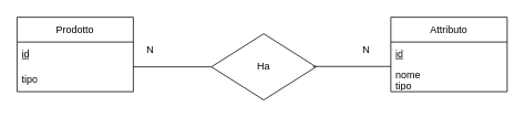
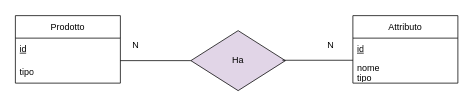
- <mxCell id="9" value="Ha" style="rhombus;whiteSpace=wrap;html=1;" vertex="1" parent="1"><mxGeometry x="254" y="40" width="126" height="80" as="geometry" /></mxCell>
+ <mxCell id="9" value="Ha" style="rhombus;whiteSpace=wrap;html=1;fillColor=#e1d5e7;" vertex="1" parent="1"><mxGeometry x="254" y="40" width="126" height="80" as="geometry" /></mxCell>
